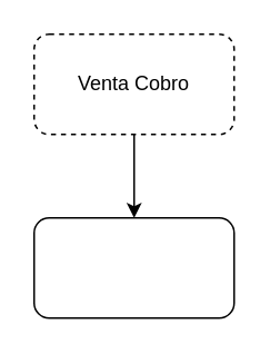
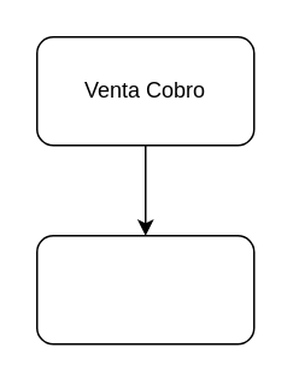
- <mxCell id="3" value="Venta Cobro" style="rounded=1;whiteSpace=wrap;html=1;dashed=1;" vertex="1" parent="1"><mxGeometry x="20" y="20" width="120" height="60" as="geometry" /></mxCell>
+ <mxCell id="3" value="Venta Cobro" style="rounded=1;whiteSpace=wrap;html=1;" vertex="1" parent="1"><mxGeometry x="20" y="20" width="120" height="60" as="geometry" /></mxCell>
